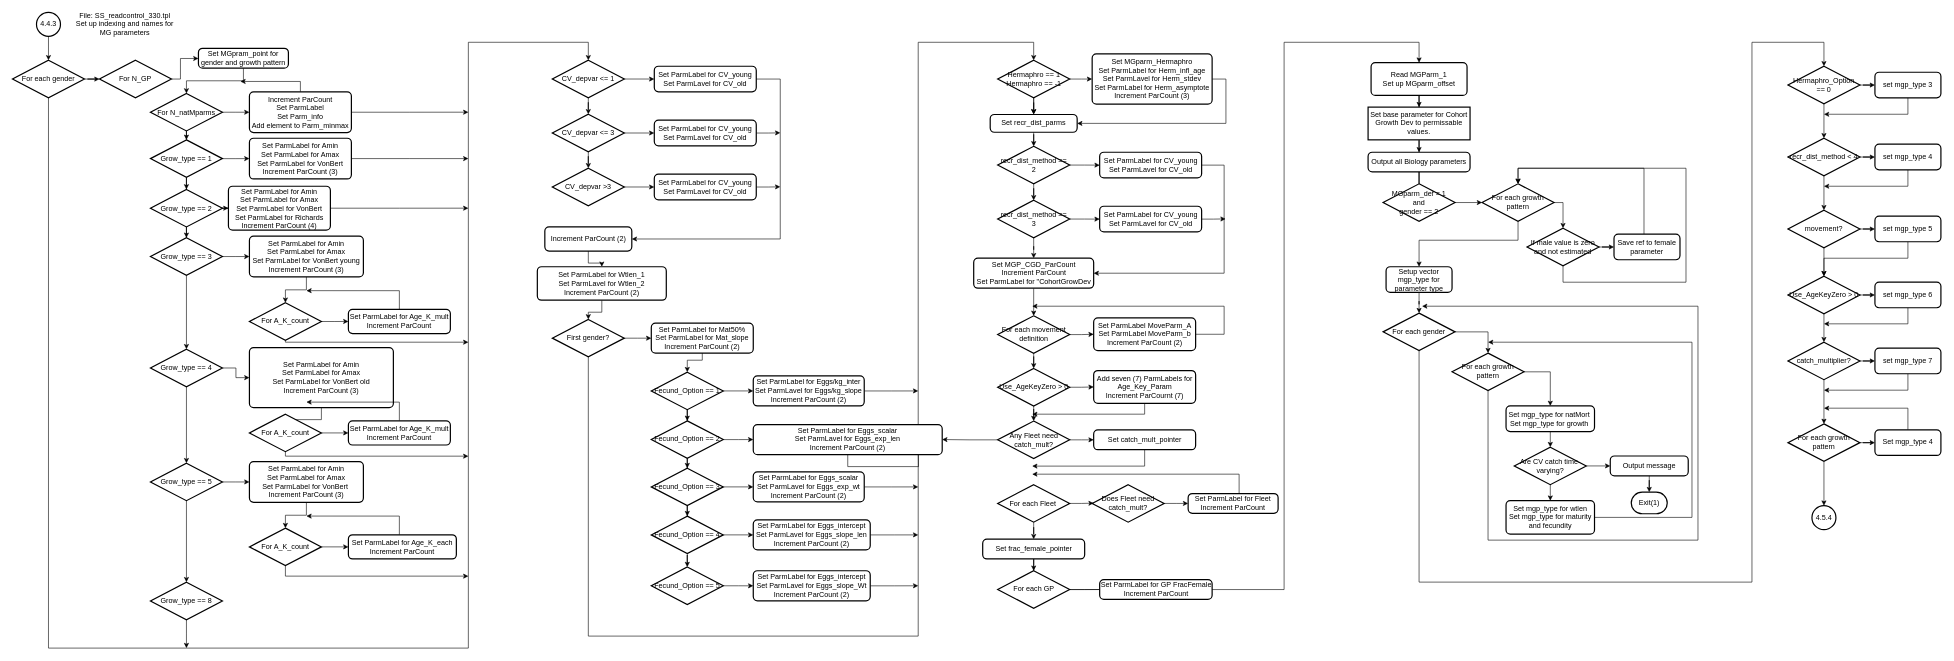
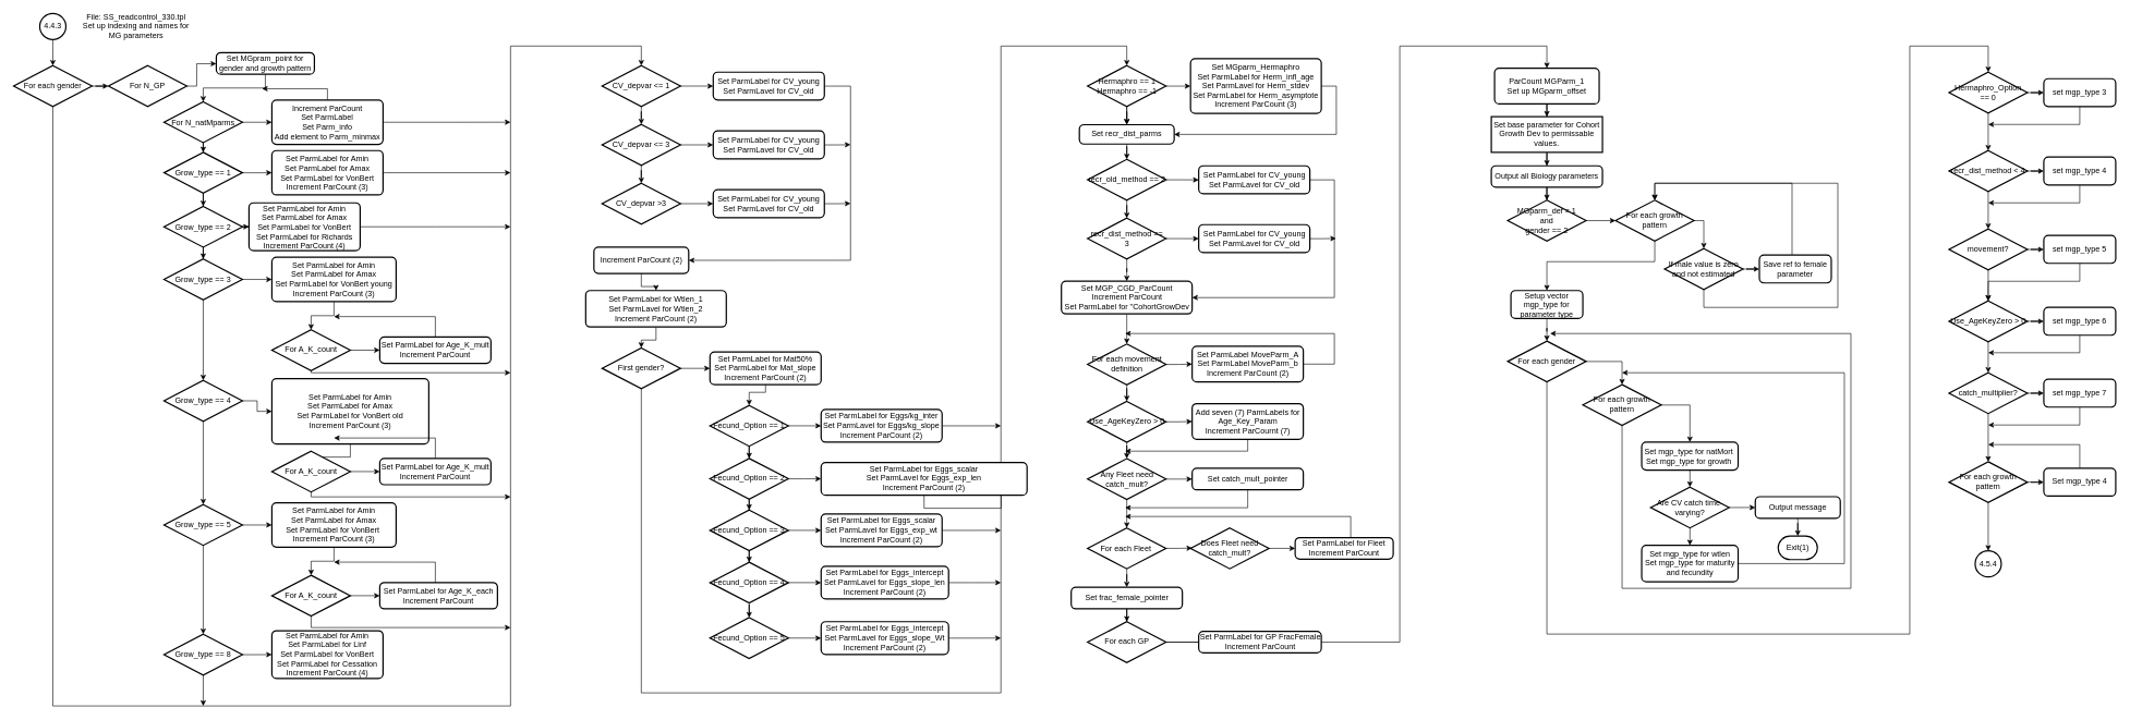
- <mxCell id="152" value="Read MGParm_1&lt;br&gt;Set up MGparm_offset" style="rounded=1;whiteSpace=wrap;html=1;absoluteArcSize=1;arcSize=14;strokeWidth=2;" parent="1" vertex="1"><mxGeometry x="2285" y="103.97" width="160" height="54.58" as="geometry" /></mxCell>
+ <mxCell id="152" value="ParCount MGParm_1&lt;br&gt;Set up MGparm_offset" style="rounded=1;whiteSpace=wrap;html=1;absoluteArcSize=1;arcSize=14;strokeWidth=2;" parent="1" vertex="1"><mxGeometry x="2285" y="103.97" width="160" height="54.58" as="geometry" /></mxCell>
- <mxCell id="123" value="recr_dist_method == 2" style="strokeWidth=2;html=1;shape=mxgraph.flowchart.decision;whiteSpace=wrap;" parent="1" vertex="1"><mxGeometry x="1662.5" y="243.43" width="120" height="62.5" as="geometry" /></mxCell>
+ <mxCell id="123" value="recr_old_method == 2" style="strokeWidth=2;html=1;shape=mxgraph.flowchart.decision;whiteSpace=wrap;" parent="1" vertex="1"><mxGeometry x="1662.5" y="243.43" width="120" height="62.5" as="geometry" /></mxCell>
- <mxCell id="165" style="edgeStyle=orthogonalEdgeStyle;rounded=0;orthogonalLoop=1;jettySize=auto;html=1;endArrow=none;" parent="1" source="166" target="168" edge="1"><mxGeometry relative="1" as="geometry" /></mxCell>
+ <mxCell id="165" style="edgeStyle=orthogonalEdgeStyle;rounded=0;orthogonalLoop=1;jettySize=auto;html=1;" parent="1" source="166" target="168" edge="1"><mxGeometry relative="1" as="geometry" /></mxCell>
- <mxCell id="144" style="edgeStyle=orthogonalEdgeStyle;rounded=0;orthogonalLoop=1;jettySize=auto;html=1;" parent="1" source="145" target="98" edge="1"><mxGeometry relative="1" as="geometry" /></mxCell>
+ <mxCell id="144" style="edgeStyle=orthogonalEdgeStyle;rounded=0;orthogonalLoop=1;jettySize=auto;html=1;" parent="1" source="145" target="150" edge="1"><mxGeometry relative="1" as="geometry" /></mxCell>
+ <mxCell id="62" style="edgeStyle=orthogonalEdgeStyle;rounded=0;orthogonalLoop=1;jettySize=auto;html=1;" parent="1" source="64" target="65" edge="1"><mxGeometry relative="1" as="geometry"><mxPoint x="415" y="1001.443" as="targetPoint" /></mxGeometry></mxCell>
+ <mxCell id="65" value="Set ParmLabel for Amin&lt;br&gt;Set ParmLabel for Linf&lt;br&gt;Set ParmLabel for VonBert&lt;br&gt;Set ParmLabel for Cessation&lt;br&gt;Increment ParCount (4)" style="rounded=1;whiteSpace=wrap;html=1;absoluteArcSize=1;arcSize=14;strokeWidth=2;" parent="1" vertex="1"><mxGeometry x="415" y="964.84" width="170" height="73.12" as="geometry" /></mxCell>
